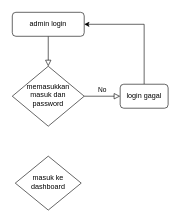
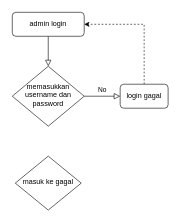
- <mxCell id="6" style="edgeStyle=orthogonalEdgeStyle;rounded=0;orthogonalLoop=1;jettySize=auto;html=1;exitX=0.5;exitY=0;exitDx=0;exitDy=0;entryX=1;entryY=0.5;entryDx=0;entryDy=0;" edge="1" parent="1" source="7" target="3"><mxGeometry relative="1" as="geometry" /></mxCell>
+ <mxCell id="6" style="edgeStyle=orthogonalEdgeStyle;rounded=0;orthogonalLoop=1;jettySize=auto;html=1;exitX=0.5;exitY=0;exitDx=0;exitDy=0;entryX=1;entryY=0.5;entryDx=0;entryDy=0;dashed=1;" edge="1" parent="1" source="7" target="3"><mxGeometry relative="1" as="geometry" /></mxCell>
- <mxCell id="5" value="memasukkan masuk dan password" style="rhombus;whiteSpace=wrap;html=1;shadow=0;fontFamily=Helvetica;fontSize=12;align=center;strokeWidth=1;spacing=6;spacingTop=-4;" parent="1" vertex="1"><mxGeometry x="20" y="110" width="120" height="100" as="geometry" /></mxCell>
+ <mxCell id="5" value="memasukkan username dan password" style="rhombus;whiteSpace=wrap;html=1;shadow=0;fontFamily=Helvetica;fontSize=12;align=center;strokeWidth=1;spacing=6;spacingTop=-4;" parent="1" vertex="1"><mxGeometry x="20" y="110" width="120" height="100" as="geometry" /></mxCell>
- <mxCell id="8" value="masuk ke dashboard" style="rhombus;whiteSpace=wrap;html=1;shadow=0;fontFamily=Helvetica;fontSize=12;align=center;strokeWidth=1;spacing=6;spacingTop=-4;" parent="1" vertex="1"><mxGeometry x="25" y="260" width="110" height="90" as="geometry" /></mxCell>
+ <mxCell id="8" value="masuk ke gagal" style="rhombus;whiteSpace=wrap;html=1;shadow=0;fontFamily=Helvetica;fontSize=12;align=center;strokeWidth=1;spacing=6;spacingTop=-4;" parent="1" vertex="1"><mxGeometry x="25" y="260" width="110" height="90" as="geometry" /></mxCell>
